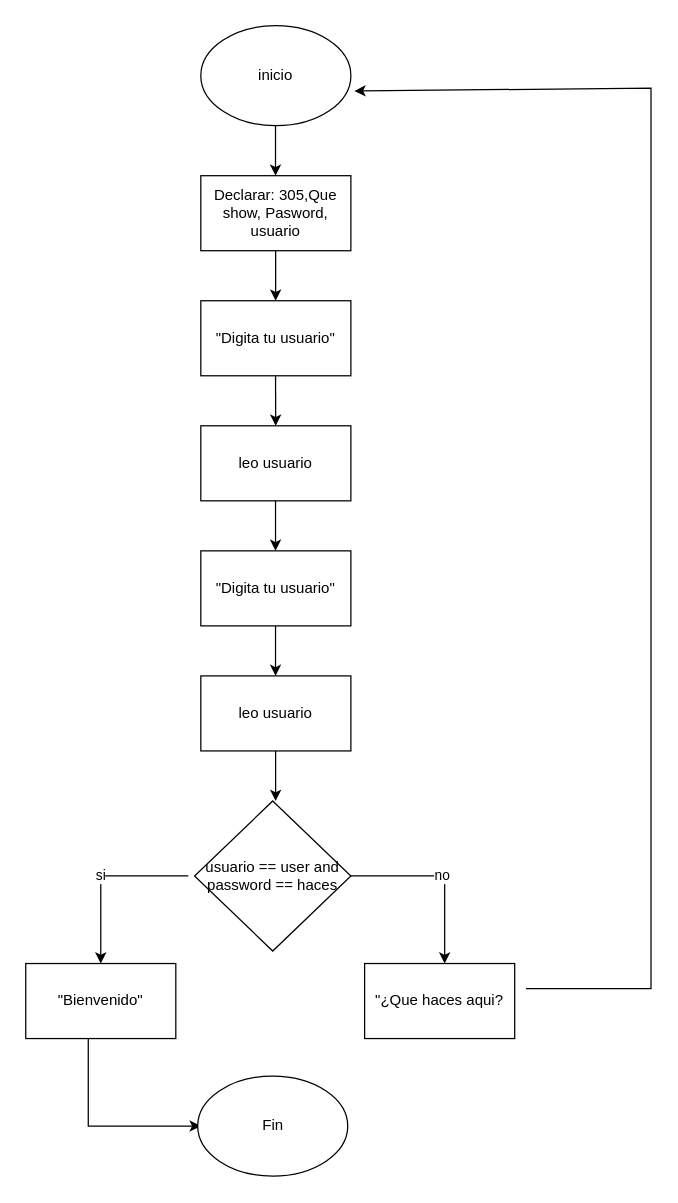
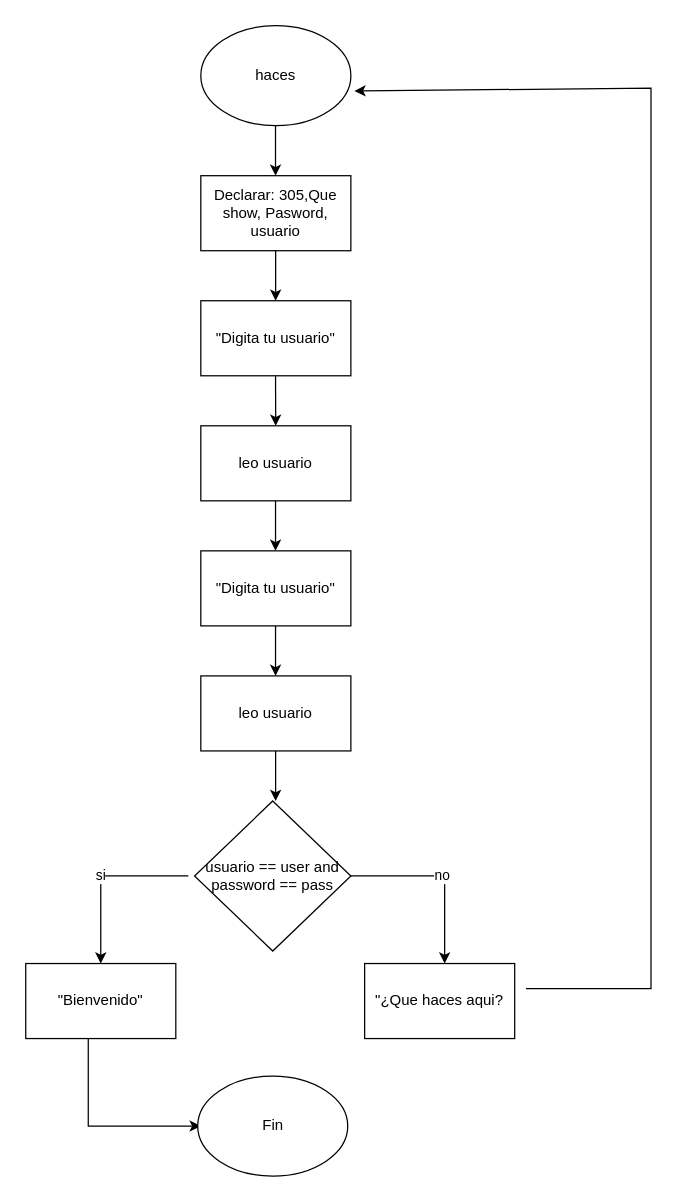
- <mxCell id="2" value="inicio" style="ellipse;whiteSpace=wrap;html=1;" parent="1" vertex="1"><mxGeometry x="160" y="20" width="120" height="80" as="geometry" /></mxCell>
+ <mxCell id="2" value="haces" style="ellipse;whiteSpace=wrap;html=1;" parent="1" vertex="1"><mxGeometry x="160" y="20" width="120" height="80" as="geometry" /></mxCell>
- <mxCell id="13" value="usuario == user and password == haces" style="rhombus;whiteSpace=wrap;html=1;" parent="1" vertex="1"><mxGeometry x="155" y="640" width="125" height="120" as="geometry" /></mxCell>
+ <mxCell id="13" value="usuario == user and password == pass" style="rhombus;whiteSpace=wrap;html=1;" parent="1" vertex="1"><mxGeometry x="155" y="640" width="125" height="120" as="geometry" /></mxCell>
